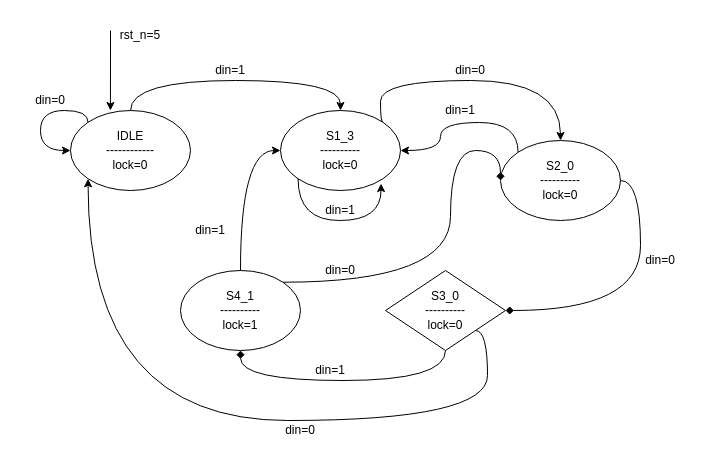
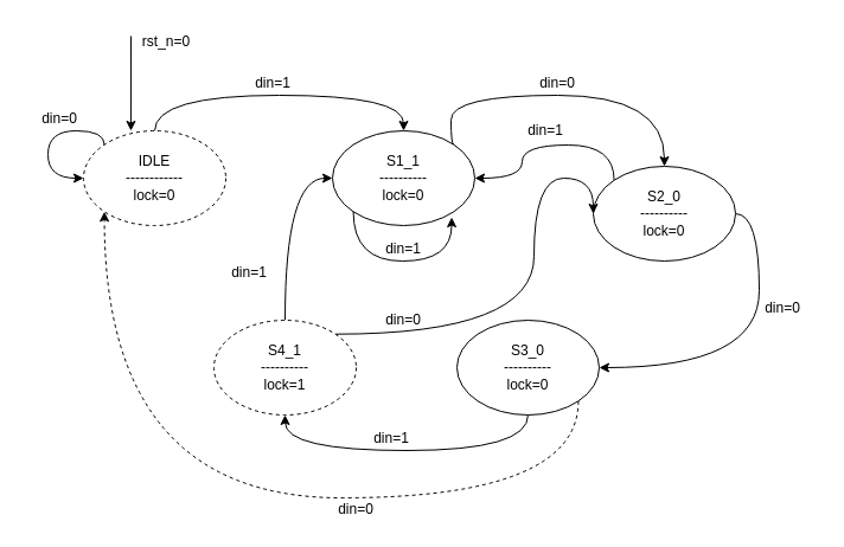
- <mxCell id="26" value="rst_n=5" style="text;strokeColor=none;align=center;fillColor=none;html=1;verticalAlign=middle;whiteSpace=wrap;rounded=0;" vertex="1" parent="1"><mxGeometry x="110" y="20" width="60" height="30" as="geometry" /></mxCell>
+ <mxCell id="26" value="rst_n=0" style="text;strokeColor=none;align=center;fillColor=none;html=1;verticalAlign=middle;whiteSpace=wrap;rounded=0;" vertex="1" parent="1"><mxGeometry x="110" y="20" width="60" height="30" as="geometry" /></mxCell>
- <mxCell id="3" value="IDLE&lt;br&gt;------------&lt;div&gt;lock=0&lt;/div&gt;" style="ellipse;whiteSpace=wrap;html=1;" vertex="1" parent="1"><mxGeometry x="70" y="110" width="120" height="80" as="geometry" /></mxCell>
+ <mxCell id="3" value="IDLE&lt;br&gt;------------&lt;div&gt;lock=0&lt;/div&gt;" style="ellipse;whiteSpace=wrap;html=1;dashed=1;" vertex="1" parent="1"><mxGeometry x="70" y="110" width="120" height="80" as="geometry" /></mxCell>
- <mxCell id="5" value="S1_3&lt;div&gt;----------&lt;/div&gt;&lt;div&gt;lock=0&lt;/div&gt;" style="ellipse;whiteSpace=wrap;html=1;" vertex="1" parent="1"><mxGeometry x="280" y="110" width="120" height="80" as="geometry" /></mxCell>
+ <mxCell id="5" value="S1_1&lt;div&gt;----------&lt;/div&gt;&lt;div&gt;lock=0&lt;/div&gt;" style="ellipse;whiteSpace=wrap;html=1;" vertex="1" parent="1"><mxGeometry x="280" y="110" width="120" height="80" as="geometry" /></mxCell>
- <mxCell id="9" style="edgeStyle=orthogonalEdgeStyle;rounded=0;orthogonalLoop=1;jettySize=auto;html=1;exitX=1;exitY=0;exitDx=0;exitDy=0;entryX=0;entryY=0.5;entryDx=0;entryDy=0;curved=1;endArrow=diamond;" edge="1" parent="1" source="11" target="8"><mxGeometry relative="1" as="geometry"><Array as="points"><mxPoint x="450" y="282" /><mxPoint x="450" y="150" /></Array></mxGeometry></mxCell>
+ <mxCell id="9" style="edgeStyle=orthogonalEdgeStyle;rounded=0;orthogonalLoop=1;jettySize=auto;html=1;exitX=1;exitY=0;exitDx=0;exitDy=0;entryX=0;entryY=0.5;entryDx=0;entryDy=0;curved=1;" edge="1" parent="1" source="11" target="8"><mxGeometry relative="1" as="geometry"><Array as="points"><mxPoint x="450" y="282" /><mxPoint x="450" y="150" /></Array></mxGeometry></mxCell>
- <mxCell id="6" style="edgeStyle=orthogonalEdgeStyle;rounded=0;orthogonalLoop=1;jettySize=auto;html=1;exitX=1;exitY=0.5;exitDx=0;exitDy=0;entryX=1;entryY=0.5;entryDx=0;entryDy=0;curved=1;endArrow=diamond;" edge="1" parent="1" source="8" target="14"><mxGeometry relative="1" as="geometry" /></mxCell>
+ <mxCell id="6" style="edgeStyle=orthogonalEdgeStyle;rounded=0;orthogonalLoop=1;jettySize=auto;html=1;exitX=1;exitY=0.5;exitDx=0;exitDy=0;entryX=1;entryY=0.5;entryDx=0;entryDy=0;curved=1;" edge="1" parent="1" source="8" target="14"><mxGeometry relative="1" as="geometry" /></mxCell>
- <mxCell id="11" value="S4_1&lt;div&gt;----------&lt;/div&gt;&lt;div&gt;lock=1&lt;/div&gt;" style="ellipse;whiteSpace=wrap;html=1;" vertex="1" parent="1"><mxGeometry x="180" y="270" width="120" height="80" as="geometry" /></mxCell>
+ <mxCell id="11" value="S4_1&lt;div&gt;----------&lt;/div&gt;&lt;div&gt;lock=1&lt;/div&gt;" style="ellipse;whiteSpace=wrap;html=1;dashed=1;" vertex="1" parent="1"><mxGeometry x="180" y="270" width="120" height="80" as="geometry" /></mxCell>
- <mxCell id="14" value="S3_0&lt;div&gt;----------&lt;/div&gt;&lt;div&gt;lock=0&lt;/div&gt;" style="rhombus;whiteSpace=wrap;html=1;" vertex="1" parent="1"><mxGeometry x="385" y="270" width="120" height="80" as="geometry" /></mxCell>
+ <mxCell id="14" value="S3_0&lt;div&gt;----------&lt;/div&gt;&lt;div&gt;lock=0&lt;/div&gt;" style="ellipse;whiteSpace=wrap;html=1;" vertex="1" parent="1"><mxGeometry x="385" y="270" width="120" height="80" as="geometry" /></mxCell>
- <mxCell id="12" style="edgeStyle=orthogonalEdgeStyle;rounded=0;orthogonalLoop=1;jettySize=auto;html=1;exitX=0.5;exitY=1;exitDx=0;exitDy=0;entryX=0.5;entryY=1;entryDx=0;entryDy=0;curved=1;endArrow=diamond;" edge="1" parent="1" source="14" target="11"><mxGeometry relative="1" as="geometry"><Array as="points"><mxPoint x="445" y="380" /><mxPoint x="240" y="380" /></Array></mxGeometry></mxCell>
+ <mxCell id="12" style="edgeStyle=orthogonalEdgeStyle;rounded=0;orthogonalLoop=1;jettySize=auto;html=1;exitX=0.5;exitY=1;exitDx=0;exitDy=0;entryX=0.5;entryY=1;entryDx=0;entryDy=0;curved=1;" edge="1" parent="1" source="14" target="11"><mxGeometry relative="1" as="geometry"><Array as="points"><mxPoint x="445" y="380" /><mxPoint x="240" y="380" /></Array></mxGeometry></mxCell>
- <mxCell id="13" style="edgeStyle=orthogonalEdgeStyle;rounded=0;orthogonalLoop=1;jettySize=auto;html=1;exitX=1;exitY=1;exitDx=0;exitDy=0;entryX=0;entryY=1;entryDx=0;entryDy=0;curved=1;" edge="1" parent="1" source="14" target="3"><mxGeometry relative="1" as="geometry"><Array as="points"><mxPoint x="487" y="420" /><mxPoint x="88" y="420" /></Array></mxGeometry></mxCell>
+ <mxCell id="13" style="edgeStyle=orthogonalEdgeStyle;rounded=0;orthogonalLoop=1;jettySize=auto;html=1;exitX=1;exitY=1;exitDx=0;exitDy=0;entryX=0;entryY=1;entryDx=0;entryDy=0;curved=1;dashed=1;" edge="1" parent="1" source="14" target="3"><mxGeometry relative="1" as="geometry"><Array as="points"><mxPoint x="487" y="420" /><mxPoint x="88" y="420" /></Array></mxGeometry></mxCell>
